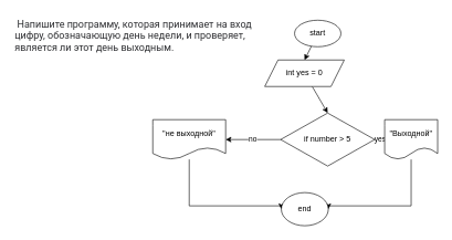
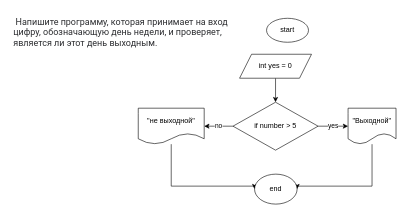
- <mxCell id="3" style="edgeStyle=none;html=1;entryX=0.5;entryY=0;entryDx=0;entryDy=0;" edge="1" parent="1" source="4" target="6"><mxGeometry relative="1" as="geometry" /></mxCell>
- <mxCell id="9" value="if number &amp;gt; 5" style="rhombus;whiteSpace=wrap;html=1;rounded=0;" vertex="1" parent="1"><mxGeometry x="423" y="170" width="142" height="80" as="geometry" /></mxCell>
+ <mxCell id="9" value="if number &amp;gt; 5" style="rhombus;whiteSpace=wrap;html=1;rounded=0;" vertex="1" parent="1"><mxGeometry x="388" y="170" width="142" height="80" as="geometry" /></mxCell>
